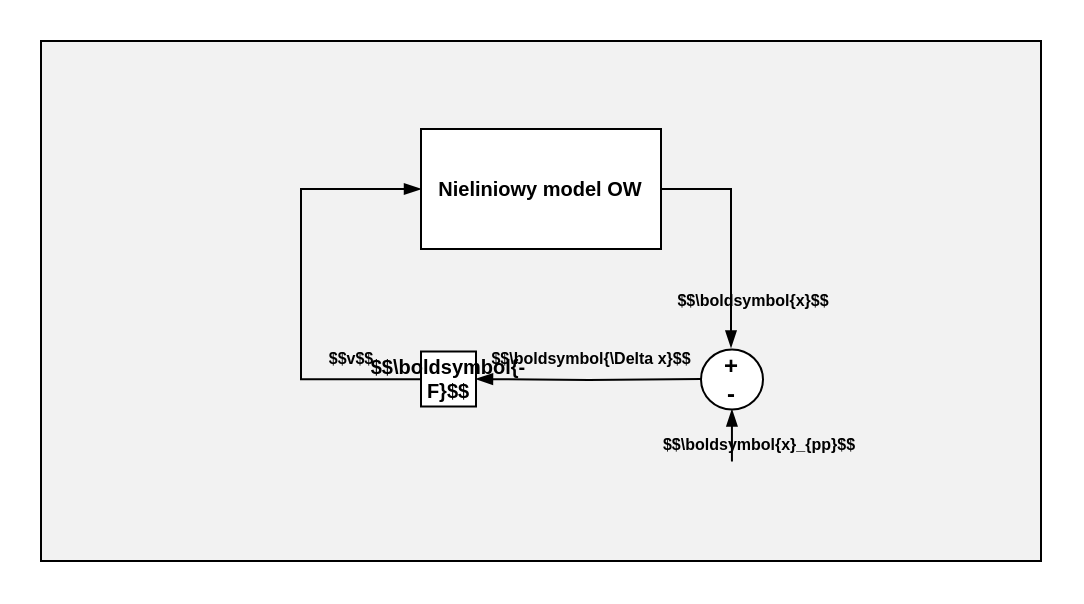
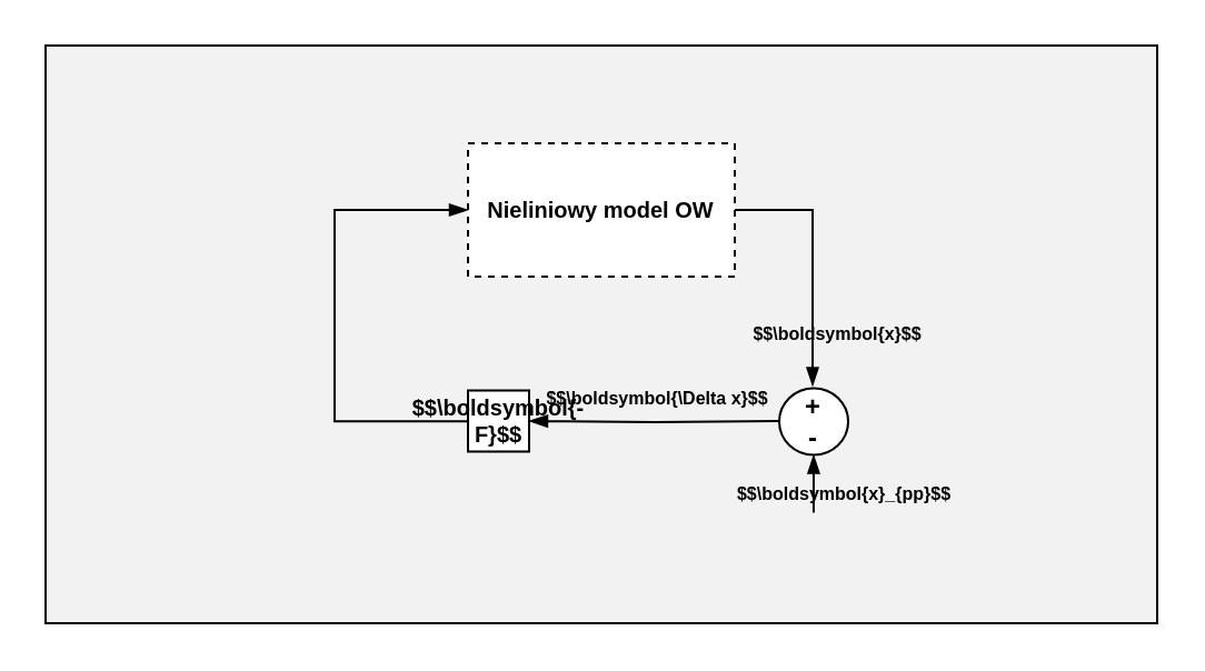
- <mxCell id="4" value="Nieliniowy model OW" style="rounded=0;whiteSpace=wrap;html=1;fontSize=10;fontStyle=1" parent="1" vertex="1"><mxGeometry x="210" y="64" width="120" height="60" as="geometry" /></mxCell>
+ <mxCell id="4" value="Nieliniowy model OW" style="rounded=0;whiteSpace=wrap;html=1;fontSize=10;fontStyle=1;dashed=1;" parent="1" vertex="1"><mxGeometry x="210" y="64" width="120" height="60" as="geometry" /></mxCell>
- <mxCell id="10" value="$$v$$" style="text;html=1;align=center;verticalAlign=middle;resizable=0;points=[];autosize=1;strokeColor=none;fillColor=none;fontSize=8;fontStyle=1" parent="1" vertex="1"><mxGeometry x="155" y="169" width="40" height="20" as="geometry" /></mxCell>
